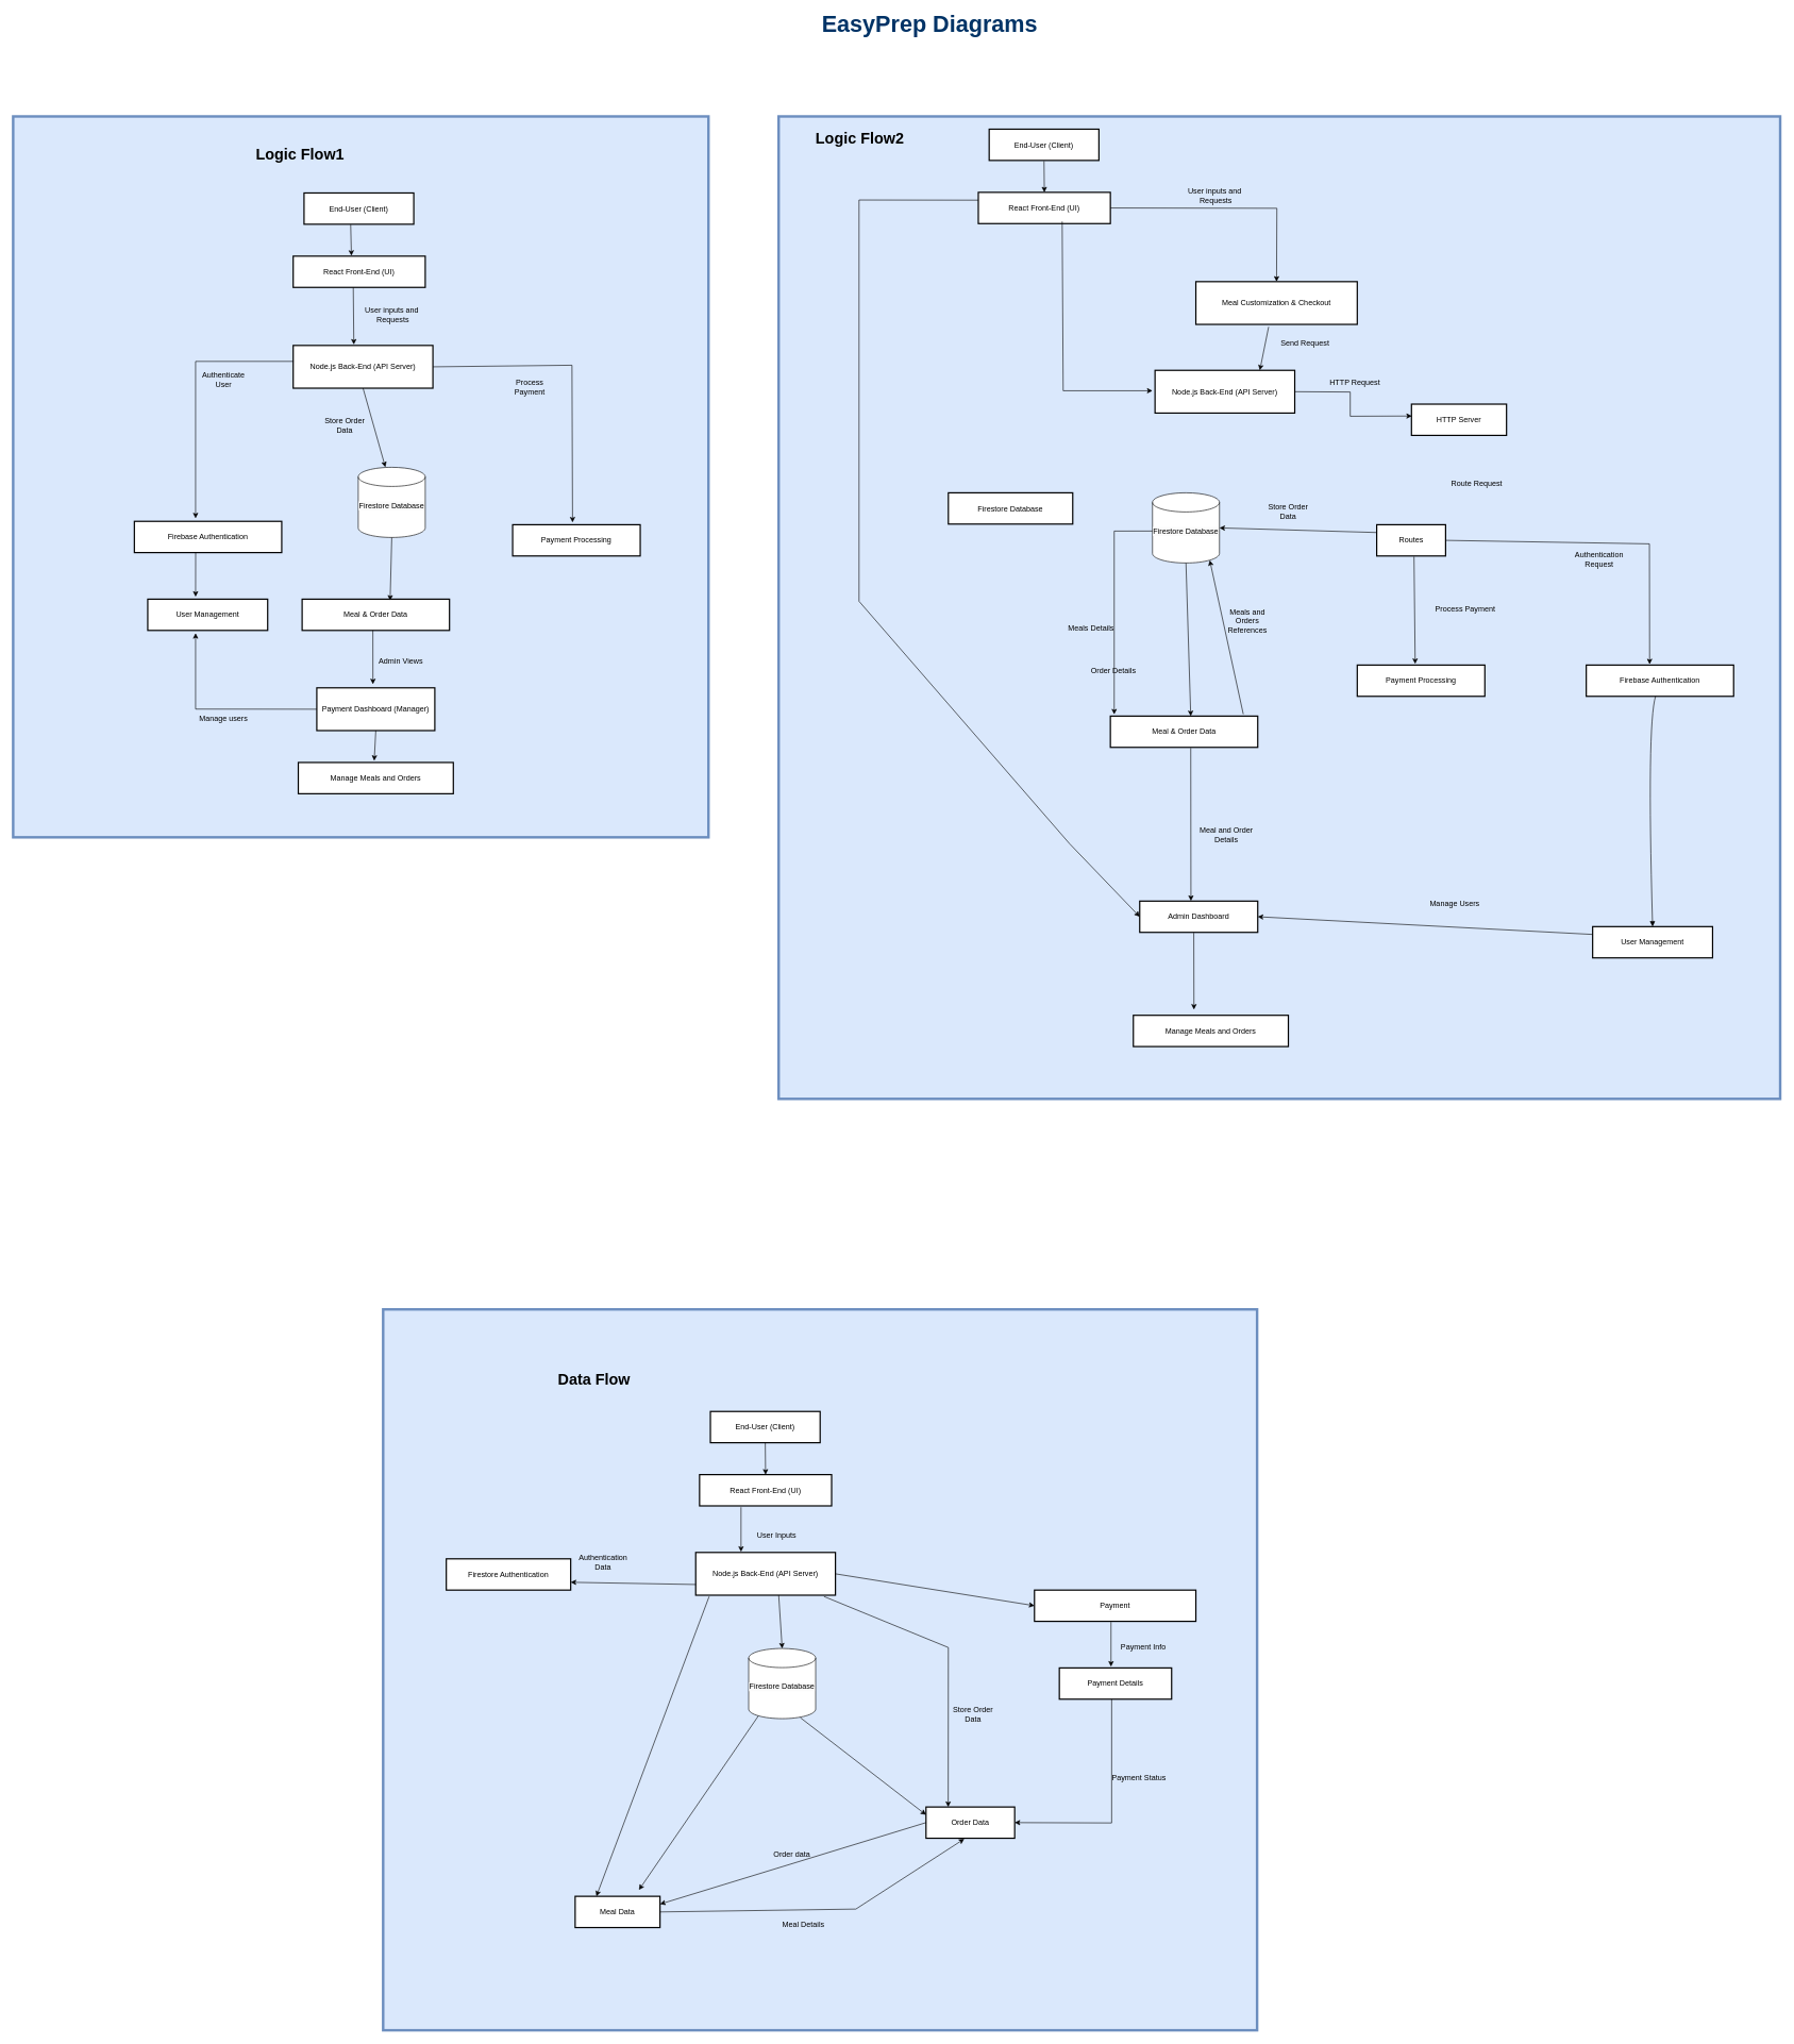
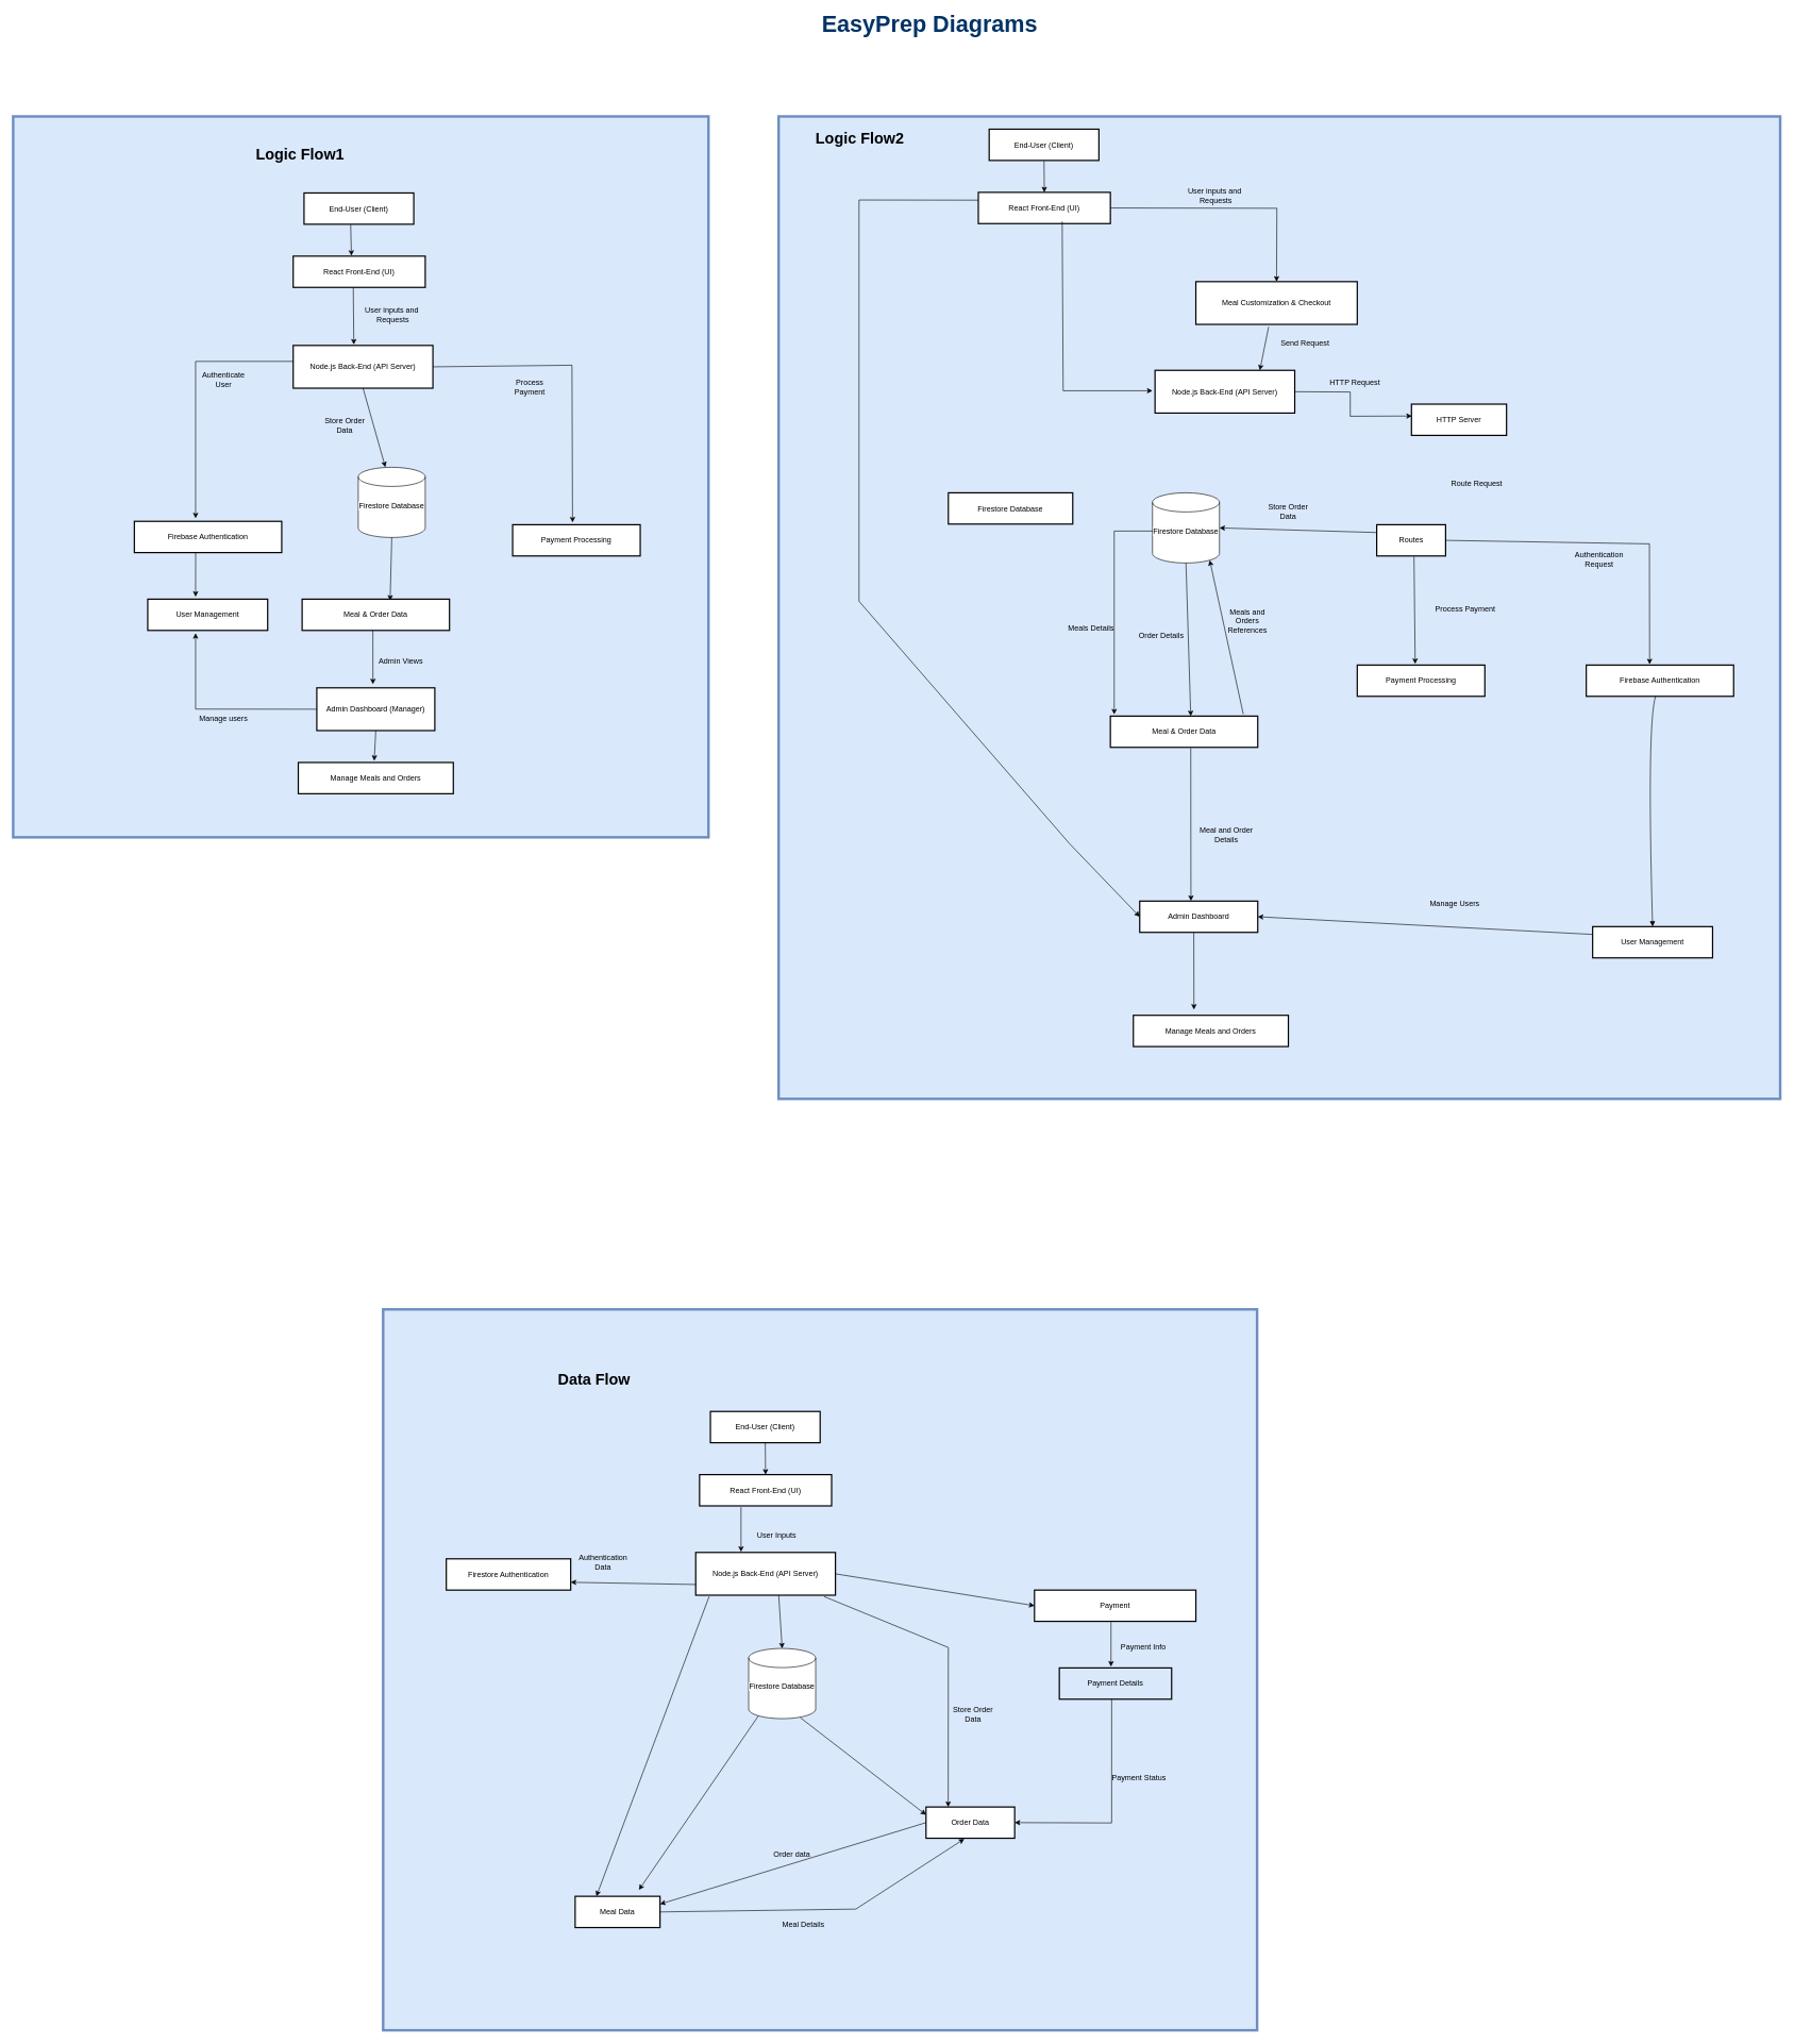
- <mxCell id="77" value="Order Details" style="text;html=1;align=center;verticalAlign=middle;whiteSpace=wrap;rounded=0;" parent="1" vertex="1"><mxGeometry x="1701" y="1035" width="88" height="30" as="geometry" /></mxCell>
+ <mxCell id="77" value="Order Details" style="text;html=1;align=center;verticalAlign=middle;whiteSpace=wrap;rounded=0;" parent="1" vertex="1"><mxGeometry x="1776" y="980" width="88" height="30" as="geometry" /></mxCell>
- <mxCell id="12" value="Payment Dashboard (Manager)" style="whiteSpace=wrap;strokeWidth=2;" parent="1" vertex="1"><mxGeometry x="496" y="1075.7" width="185" height="67" as="geometry" /></mxCell>
+ <mxCell id="12" value="Admin Dashboard (Manager)" style="whiteSpace=wrap;strokeWidth=2;" parent="1" vertex="1"><mxGeometry x="496" y="1075.7" width="185" height="67" as="geometry" /></mxCell>
- <mxCell id="21" value="Payment Details" style="whiteSpace=wrap;strokeWidth=2;" parent="1" vertex="1"><mxGeometry x="1660" y="2612" width="176" height="49" as="geometry" /></mxCell>
+ <mxCell id="21" value="Payment Details" style="whiteSpace=wrap;strokeWidth=2;fillColor=#dae8fc;" parent="1" vertex="1"><mxGeometry x="1660" y="2612" width="176" height="49" as="geometry" /></mxCell>
